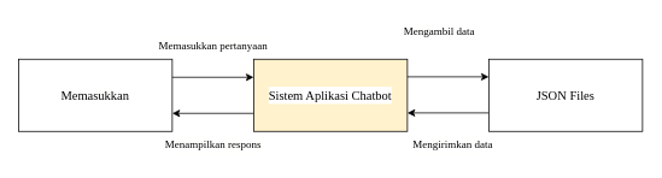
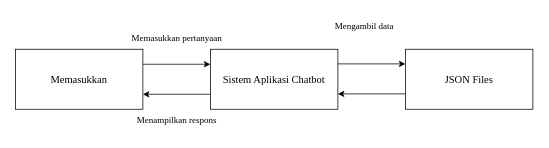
- <mxCell id="5" value="&lt;div style=&quot;background-color: rgb(255, 255, 254); font-size: 14px; line-height: 19px; white-space: pre;&quot;&gt;&lt;span&gt;&lt;font style=&quot;color: rgb(0, 0, 0);&quot; face=&quot;Times New Roman&quot;&gt;Sistem Aplikasi Chatbot&lt;/font&gt;&lt;/span&gt;&lt;/div&gt;" style="rounded=0;whiteSpace=wrap;html=1;direction=west;fillColor=#fff2cc;" vertex="1" parent="1"><mxGeometry x="280" y="65" width="170" height="80" as="geometry" /></mxCell>
+ <mxCell id="5" value="&lt;div style=&quot;background-color: rgb(255, 255, 254); font-size: 14px; line-height: 19px; white-space: pre;&quot;&gt;&lt;span&gt;&lt;font style=&quot;color: rgb(0, 0, 0);&quot; face=&quot;Times New Roman&quot;&gt;Sistem Aplikasi Chatbot&lt;/font&gt;&lt;/span&gt;&lt;/div&gt;" style="rounded=0;whiteSpace=wrap;html=1;direction=west;" vertex="1" parent="1"><mxGeometry x="280" y="65" width="170" height="80" as="geometry" /></mxCell>
- <mxCell id="12" value="&lt;div style=&quot;background-color: rgb(255, 255, 254); line-height: 19px; white-space-collapse: preserve;&quot;&gt;&lt;span&gt;&lt;font face=&quot;Times New Roman&quot; style=&quot;color: rgb(0, 0, 0);&quot;&gt;Mengirimkan data&lt;/font&gt;&lt;/span&gt;&lt;/div&gt;" style="text;html=1;align=center;verticalAlign=middle;resizable=0;points=[];autosize=1;strokeColor=none;fillColor=none;" vertex="1" parent="1"><mxGeometry x="445" y="145" width="110" height="30" as="geometry" /></mxCell>
